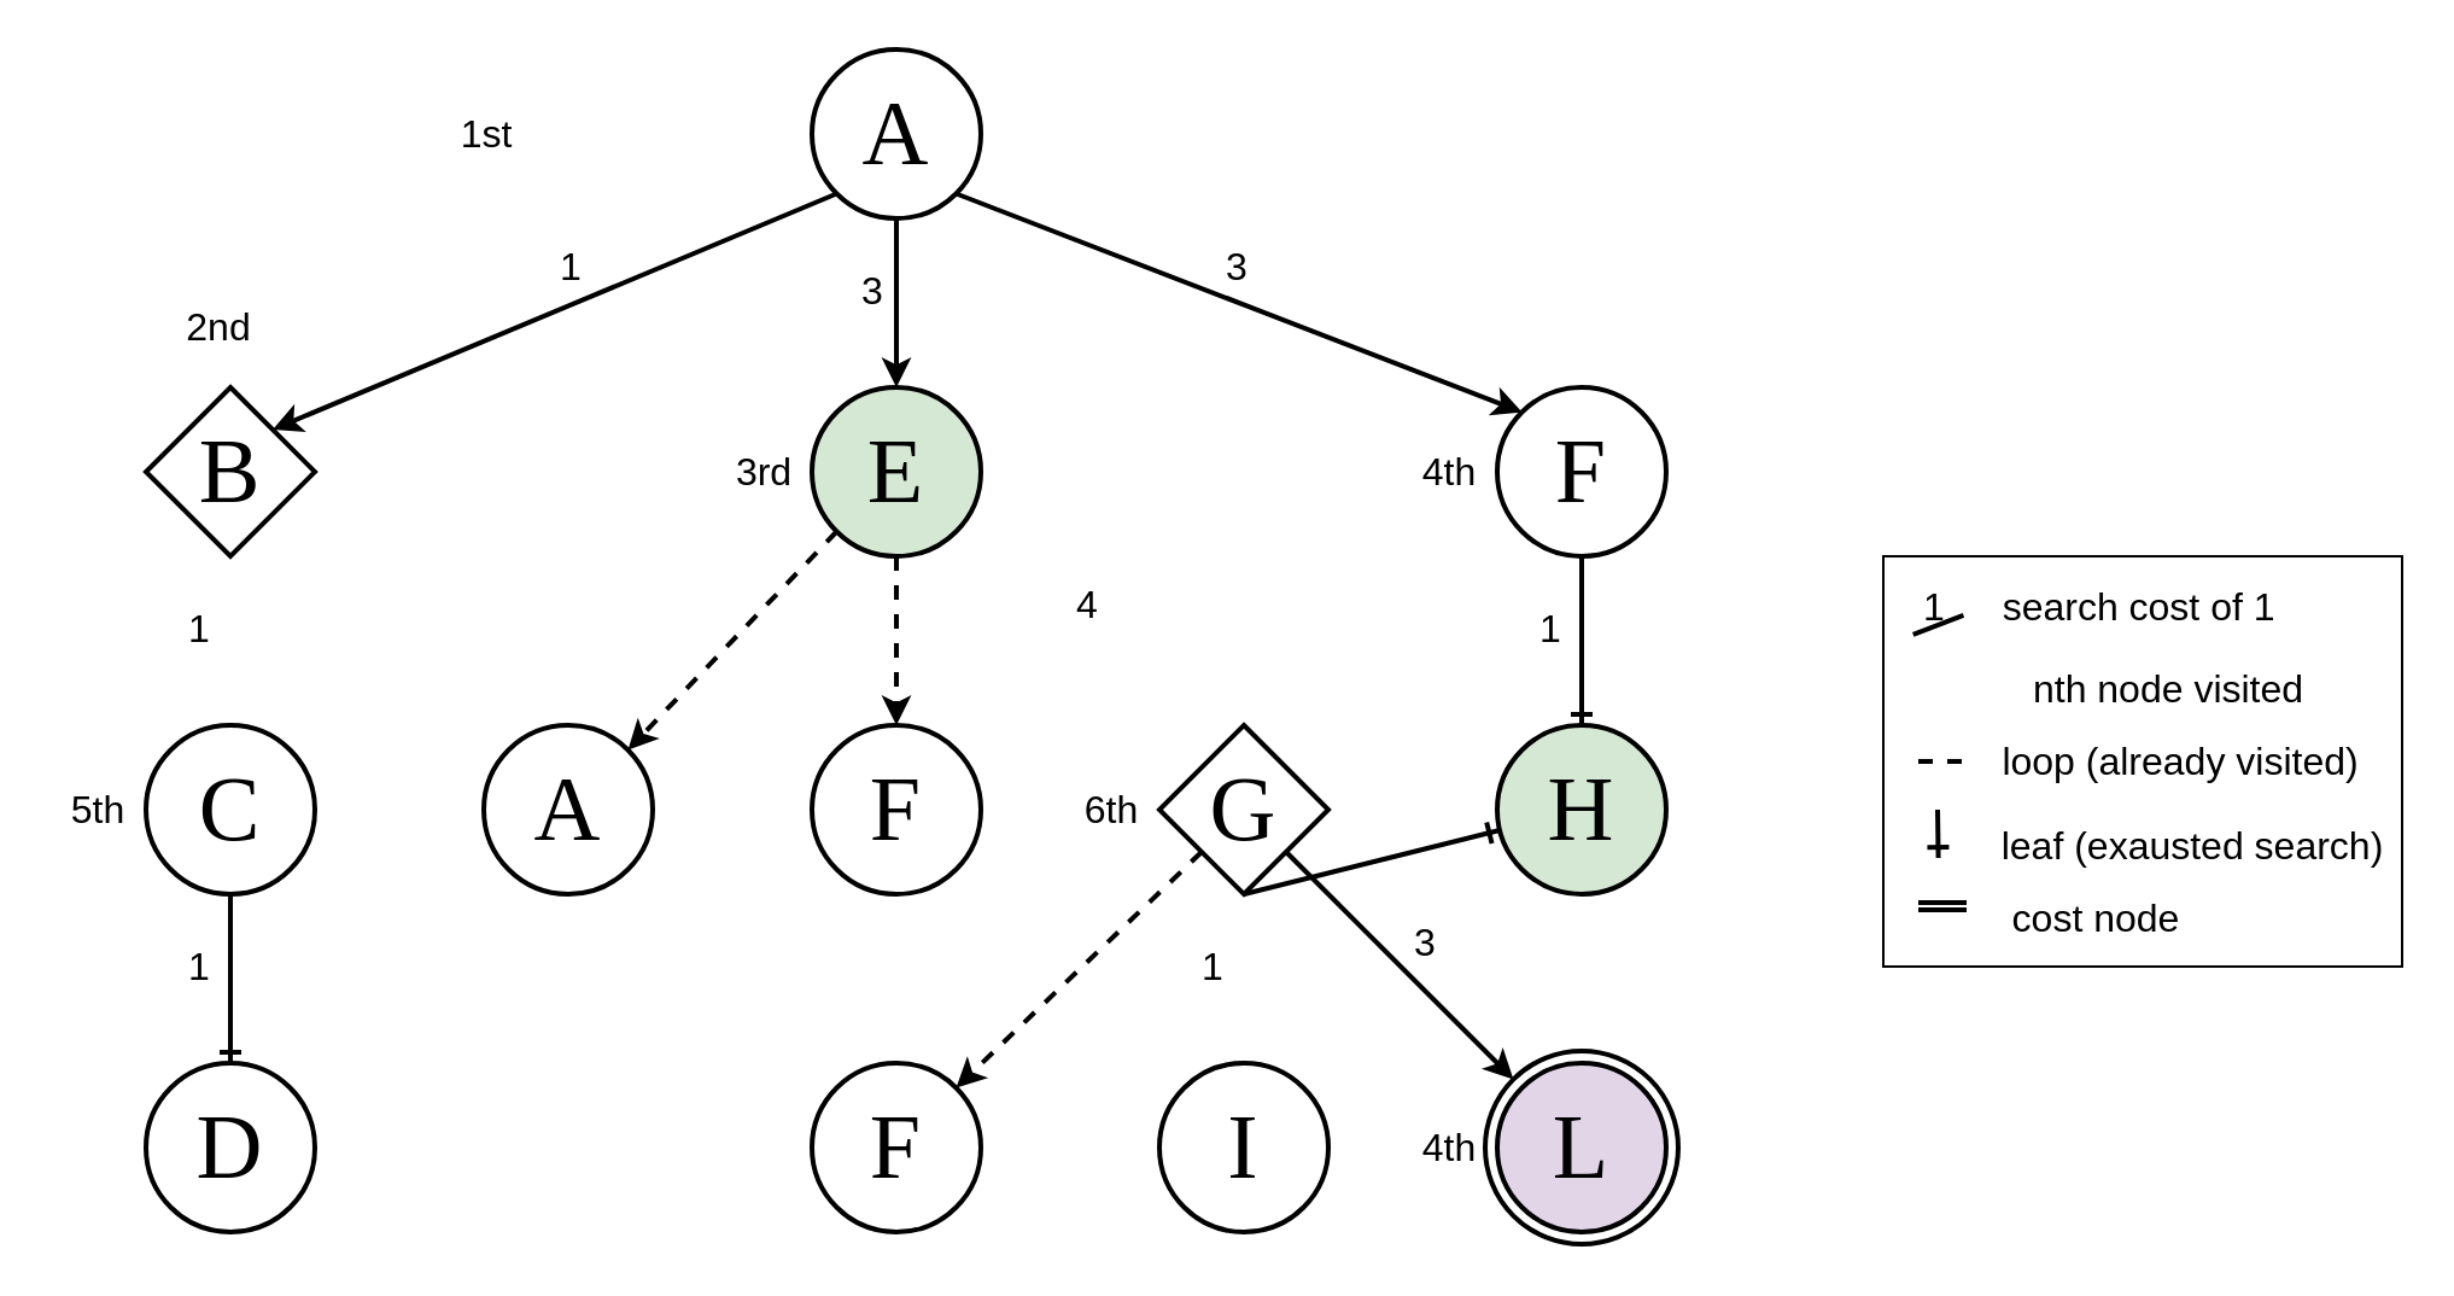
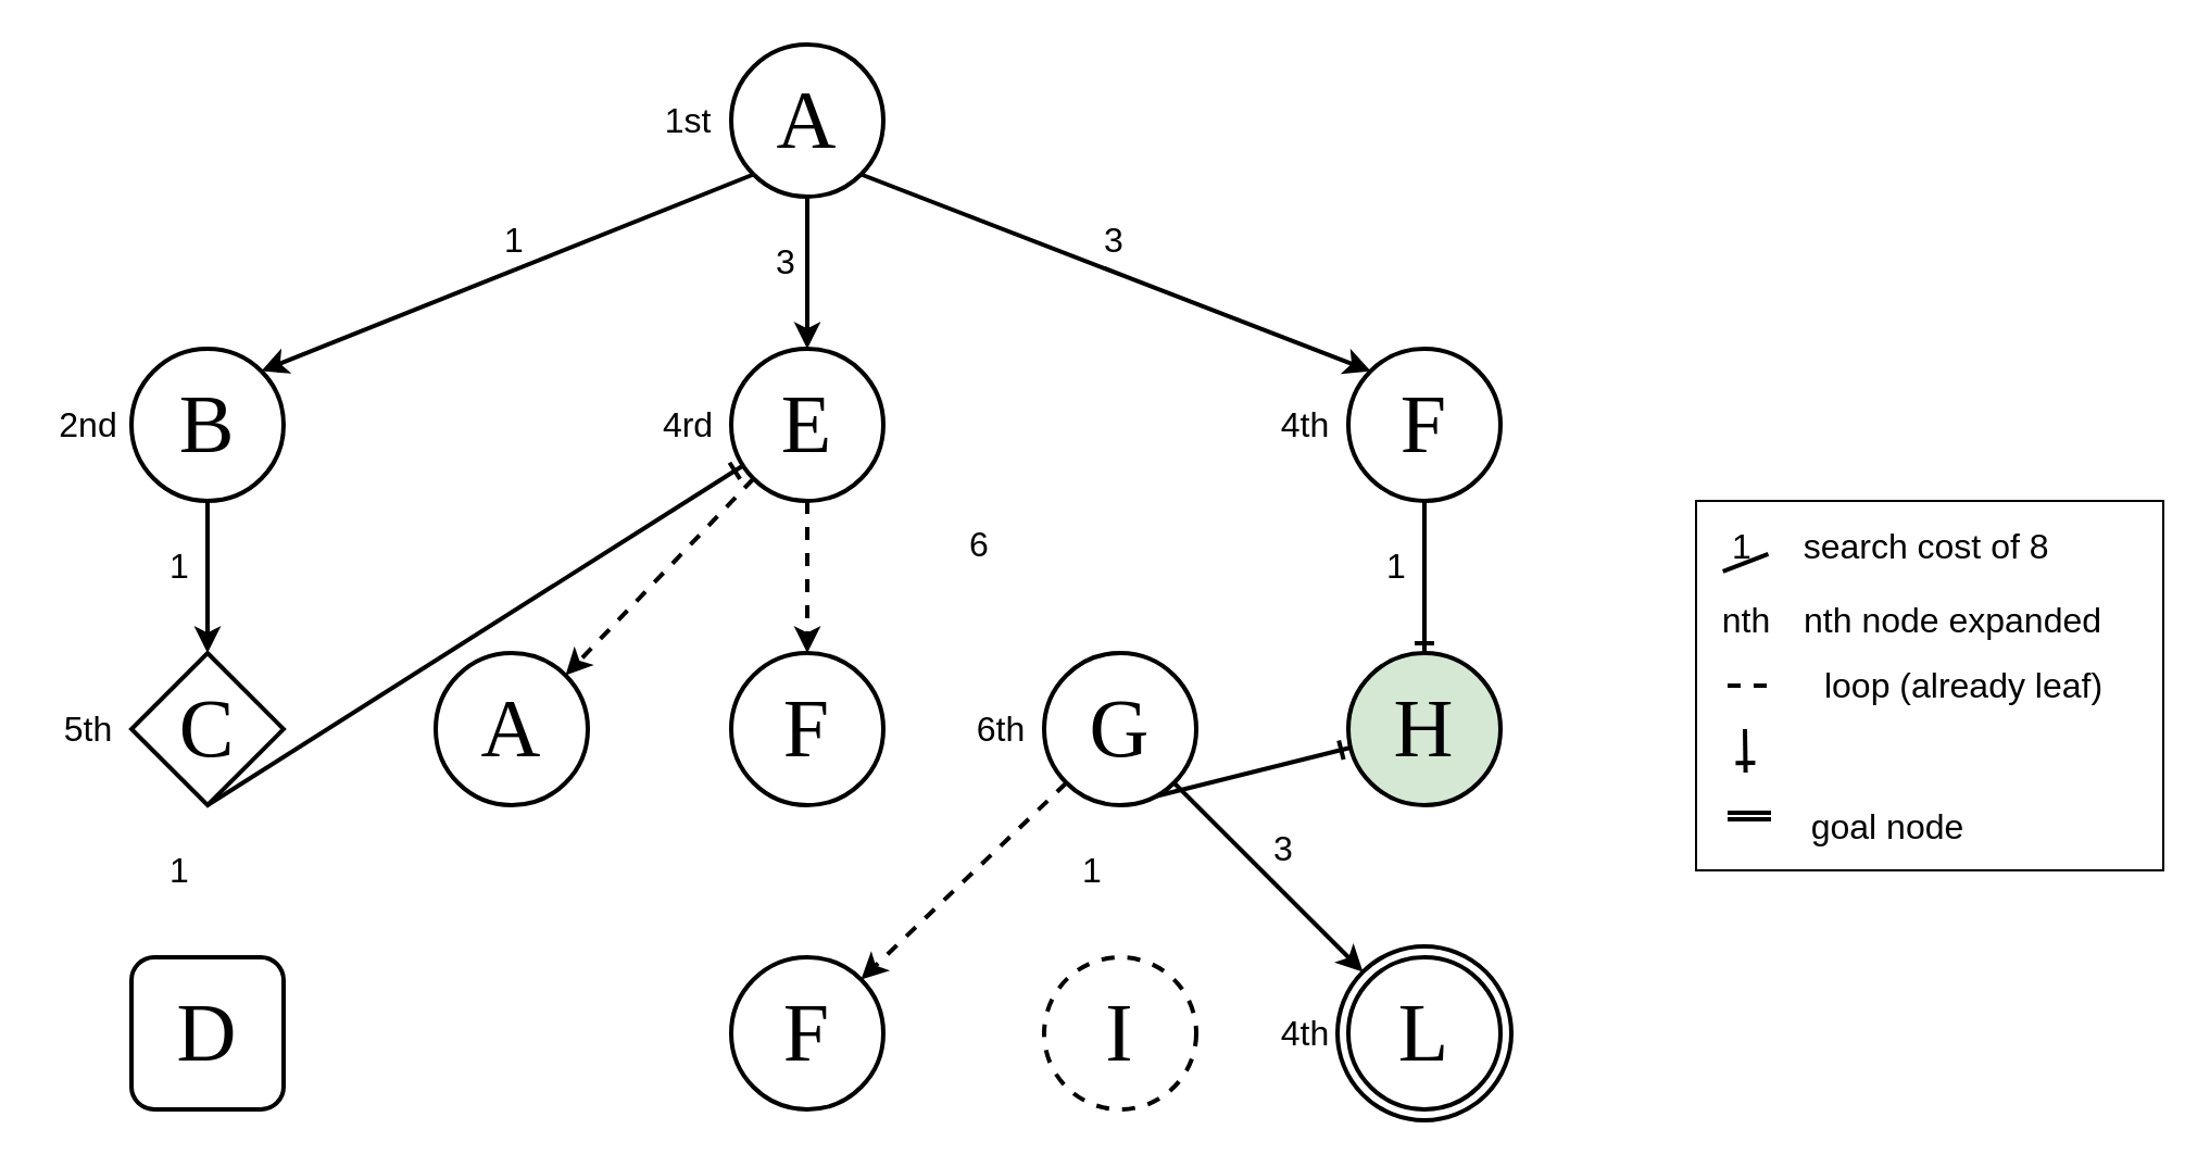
- <mxCell id="6" value="&lt;font style=&quot;font-size: 16px&quot;&gt;1st&lt;/font&gt;" style="text;html=1;align=center;verticalAlign=middle;resizable=0;points=[];autosize=1;" parent="1" vertex="1"><mxGeometry x="181" y="45" width="40" height="20" as="geometry" /></mxCell>
+ <mxCell id="6" value="&lt;font style=&quot;font-size: 16px&quot;&gt;1st&lt;/font&gt;" style="text;html=1;align=center;verticalAlign=middle;resizable=0;points=[];autosize=1;" parent="1" vertex="1"><mxGeometry x="296" y="45" width="40" height="20" as="geometry" /></mxCell>
- <mxCell id="17" value="&lt;font style=&quot;font-size: 16px&quot;&gt;2nd&lt;/font&gt;" style="text;html=1;align=center;verticalAlign=middle;resizable=0;points=[];autosize=1;" parent="1" vertex="1"><mxGeometry x="70" y="125" width="40" height="20" as="geometry" /></mxCell>
+ <mxCell id="17" value="&lt;font style=&quot;font-size: 16px&quot;&gt;2nd&lt;/font&gt;" style="text;html=1;align=center;verticalAlign=middle;resizable=0;points=[];autosize=1;" parent="1" vertex="1"><mxGeometry x="20" y="185" width="40" height="20" as="geometry" /></mxCell>
- <mxCell id="25" value="&lt;font face=&quot;Times New Roman&quot; style=&quot;font-size: 38px&quot;&gt;B&lt;/font&gt;" style="rhombus;whiteSpace=wrap;html=1;aspect=fixed;strokeWidth=2;" parent="1" vertex="1"><mxGeometry x="60" y="160" width="70" height="70" as="geometry" /></mxCell>
+ <mxCell id="25" value="&lt;font face=&quot;Times New Roman&quot; style=&quot;font-size: 38px&quot;&gt;B&lt;/font&gt;" style="ellipse;whiteSpace=wrap;html=1;aspect=fixed;strokeWidth=2;" parent="1" vertex="1"><mxGeometry x="60" y="160" width="70" height="70" as="geometry" /></mxCell>
- <mxCell id="12" value="&lt;font style=&quot;font-size: 16px&quot;&gt;3rd&lt;/font&gt;" style="text;html=1;align=center;verticalAlign=middle;resizable=0;points=[];autosize=1;" parent="1" vertex="1"><mxGeometry x="296" y="185" width="40" height="20" as="geometry" /></mxCell>
+ <mxCell id="12" value="&lt;font style=&quot;font-size: 16px&quot;&gt;4rd&lt;/font&gt;" style="text;html=1;align=center;verticalAlign=middle;resizable=0;points=[];autosize=1;" parent="1" vertex="1"><mxGeometry x="296" y="185" width="40" height="20" as="geometry" /></mxCell>
- <mxCell id="11" value="&lt;font face=&quot;Times New Roman&quot; style=&quot;font-size: 38px&quot;&gt;E&lt;/font&gt;" style="ellipse;whiteSpace=wrap;html=1;aspect=fixed;strokeWidth=2;fillColor=#d5e8d4;" parent="1" vertex="1"><mxGeometry x="336" y="160" width="70" height="70" as="geometry" /></mxCell>
+ <mxCell id="11" value="&lt;font face=&quot;Times New Roman&quot; style=&quot;font-size: 38px&quot;&gt;E&lt;/font&gt;" style="ellipse;whiteSpace=wrap;html=1;aspect=fixed;strokeWidth=2;" parent="1" vertex="1"><mxGeometry x="336" y="160" width="70" height="70" as="geometry" /></mxCell>
- <mxCell id="40" value="4" style="text;html=1;align=center;verticalAlign=middle;resizable=0;points=[];autosize=1;strokeWidth=4;fontSize=16;" parent="1" vertex="1"><mxGeometry x="440" y="240" width="20" height="20" as="geometry" /></mxCell>
+ <mxCell id="40" value="6" style="text;html=1;align=center;verticalAlign=middle;resizable=0;points=[];autosize=1;strokeWidth=4;fontSize=16;" parent="1" vertex="1"><mxGeometry x="440" y="240" width="20" height="20" as="geometry" /></mxCell>
- <mxCell id="43" value="&lt;span style=&quot;font-size: 16px&quot;&gt;search cost of 1&amp;nbsp;&lt;/span&gt;" style="text;html=1;align=center;verticalAlign=middle;resizable=0;points=[];autosize=1;" vertex="1" parent="1"><mxGeometry x="822.5" y="240.5" width="130" height="20" as="geometry" /></mxCell>
+ <mxCell id="43" value="&lt;span style=&quot;font-size: 16px&quot;&gt;search cost of 8&amp;nbsp;&lt;/span&gt;" style="text;html=1;align=center;verticalAlign=middle;resizable=0;points=[];autosize=1;" vertex="1" parent="1"><mxGeometry x="822.5" y="240.5" width="130" height="20" as="geometry" /></mxCell>
+ <mxCell id="24" style="edgeStyle=none;rounded=0;orthogonalLoop=1;jettySize=auto;html=1;exitX=0.5;exitY=1;exitDx=0;exitDy=0;entryX=0.5;entryY=0;entryDx=0;entryDy=0;strokeColor=#000000;strokeWidth=2;fontSize=16;" parent="1" source="25" target="29" edge="1"><mxGeometry relative="1" as="geometry" /></mxCell>
+ <mxCell id="46" value="nth" style="text;html=1;align=center;verticalAlign=middle;resizable=0;points=[];autosize=1;strokeWidth=4;fontSize=16;" vertex="1" parent="1"><mxGeometry x="782.5" y="275" width="40" height="20" as="geometry" /></mxCell>
- <mxCell id="47" value="&lt;span style=&quot;font-size: 16px&quot;&gt;nth node visited&lt;/span&gt;" style="text;html=1;align=center;verticalAlign=middle;resizable=0;points=[];autosize=1;" vertex="1" parent="1"><mxGeometry x="822.5" y="275" width="150" height="20" as="geometry" /></mxCell>
+ <mxCell id="47" value="&lt;span style=&quot;font-size: 16px&quot;&gt;nth node expanded&lt;/span&gt;" style="text;html=1;align=center;verticalAlign=middle;resizable=0;points=[];autosize=1;" vertex="1" parent="1"><mxGeometry x="822.5" y="275" width="150" height="20" as="geometry" /></mxCell>
- <mxCell id="51" value="&lt;span style=&quot;font-size: 16px&quot;&gt;loop (already visited)&lt;/span&gt;" style="text;html=1;align=center;verticalAlign=middle;resizable=0;points=[];autosize=1;" vertex="1" parent="1"><mxGeometry x="822.5" y="305" width="160" height="20" as="geometry" /></mxCell>
+ <mxCell id="51" value="&lt;span style=&quot;font-size: 16px&quot;&gt;loop (already leaf)&lt;/span&gt;" style="text;html=1;align=center;verticalAlign=middle;resizable=0;points=[];autosize=1;" vertex="1" parent="1"><mxGeometry x="822.5" y="305" width="160" height="20" as="geometry" /></mxCell>
- <mxCell id="29" value="&lt;font face=&quot;Times New Roman&quot;&gt;&lt;span style=&quot;font-size: 38px&quot;&gt;C&lt;/span&gt;&lt;/font&gt;" style="ellipse;whiteSpace=wrap;html=1;aspect=fixed;strokeWidth=2;" parent="1" vertex="1"><mxGeometry x="60" y="300" width="70" height="70" as="geometry" /></mxCell>
+ <mxCell id="29" value="&lt;font face=&quot;Times New Roman&quot;&gt;&lt;span style=&quot;font-size: 38px&quot;&gt;C&lt;/span&gt;&lt;/font&gt;" style="rhombus;whiteSpace=wrap;html=1;aspect=fixed;strokeWidth=2;" parent="1" vertex="1"><mxGeometry x="60" y="300" width="70" height="70" as="geometry" /></mxCell>
- <mxCell id="16" value="&lt;font face=&quot;Times New Roman&quot; style=&quot;font-size: 38px&quot;&gt;G&lt;/font&gt;" style="rhombus;whiteSpace=wrap;html=1;aspect=fixed;strokeWidth=2;" parent="1" vertex="1"><mxGeometry x="480" y="300" width="70" height="70" as="geometry" /></mxCell>
+ <mxCell id="16" value="&lt;font face=&quot;Times New Roman&quot; style=&quot;font-size: 38px&quot;&gt;G&lt;/font&gt;" style="ellipse;whiteSpace=wrap;html=1;aspect=fixed;strokeWidth=2;" parent="1" vertex="1"><mxGeometry x="480" y="300" width="70" height="70" as="geometry" /></mxCell>
- <mxCell id="49" value="&lt;span style=&quot;font-size: 16px&quot;&gt;leaf (exausted search)&lt;/span&gt;" style="text;html=1;align=center;verticalAlign=middle;resizable=0;points=[];autosize=1;" vertex="1" parent="1"><mxGeometry x="822.5" y="340" width="170" height="20" as="geometry" /></mxCell>
- <mxCell id="53" value="&lt;span style=&quot;font-size: 16px&quot;&gt;&amp;nbsp;cost node&amp;nbsp;&lt;/span&gt;" style="text;html=1;align=center;verticalAlign=middle;resizable=0;points=[];autosize=1;" vertex="1" parent="1"><mxGeometry x="822.5" y="370" width="90" height="20" as="geometry" /></mxCell>
+ <mxCell id="53" value="&lt;span style=&quot;font-size: 16px&quot;&gt;&amp;nbsp;goal node&amp;nbsp;&lt;/span&gt;" style="text;html=1;align=center;verticalAlign=middle;resizable=0;points=[];autosize=1;" vertex="1" parent="1"><mxGeometry x="822.5" y="370" width="90" height="20" as="geometry" /></mxCell>
- <mxCell id="28" style="edgeStyle=none;rounded=0;orthogonalLoop=1;jettySize=auto;html=1;exitX=0.5;exitY=1;exitDx=0;exitDy=0;entryX=0.5;entryY=0;entryDx=0;entryDy=0;strokeColor=#000000;strokeWidth=2;fontSize=16;endArrow=ERone;endFill=0;" parent="1" source="29" target="27" edge="1"><mxGeometry relative="1" as="geometry" /></mxCell>
+ <mxCell id="28" style="edgeStyle=none;rounded=0;orthogonalLoop=1;jettySize=auto;html=1;exitX=0.5;exitY=1;exitDx=0;exitDy=0;strokeColor=#000000;strokeWidth=2;fontSize=16;endArrow=ERone;endFill=0;" parent="1" source="29" target="11" edge="1"><mxGeometry relative="1" as="geometry" /></mxCell>
- <mxCell id="27" value="&lt;font face=&quot;Times New Roman&quot; style=&quot;font-size: 38px&quot;&gt;D&lt;/font&gt;" style="ellipse;whiteSpace=wrap;html=1;aspect=fixed;strokeWidth=2;" parent="1" vertex="1"><mxGeometry x="60" y="440" width="70" height="70" as="geometry" /></mxCell>
+ <mxCell id="27" value="&lt;font face=&quot;Times New Roman&quot; style=&quot;font-size: 38px&quot;&gt;D&lt;/font&gt;" style="whiteSpace=wrap;html=1;aspect=fixed;strokeWidth=2;rounded=1;" parent="1" vertex="1"><mxGeometry x="60" y="440" width="70" height="70" as="geometry" /></mxCell>
- <mxCell id="7" value="&lt;font face=&quot;Times New Roman&quot; style=&quot;font-size: 38px&quot;&gt;I&lt;/font&gt;" style="ellipse;whiteSpace=wrap;html=1;aspect=fixed;strokeWidth=2;" parent="1" vertex="1"><mxGeometry x="480" y="440" width="70" height="70" as="geometry" /></mxCell>
+ <mxCell id="7" value="&lt;font face=&quot;Times New Roman&quot; style=&quot;font-size: 38px&quot;&gt;I&lt;/font&gt;" style="ellipse;whiteSpace=wrap;html=1;aspect=fixed;strokeWidth=2;dashed=1;" parent="1" vertex="1"><mxGeometry x="480" y="440" width="70" height="70" as="geometry" /></mxCell>
- <mxCell id="26" value="&lt;font face=&quot;Times New Roman&quot; style=&quot;font-size: 38px&quot;&gt;L&lt;/font&gt;" style="ellipse;whiteSpace=wrap;html=1;aspect=fixed;strokeWidth=2;fillColor=#e1d5e7;" parent="1" vertex="1"><mxGeometry x="620" y="440" width="70" height="70" as="geometry" /></mxCell>
+ <mxCell id="26" value="&lt;font face=&quot;Times New Roman&quot; style=&quot;font-size: 38px&quot;&gt;L&lt;/font&gt;" style="ellipse;whiteSpace=wrap;html=1;aspect=fixed;strokeWidth=2;" parent="1" vertex="1"><mxGeometry x="620" y="440" width="70" height="70" as="geometry" /></mxCell>
